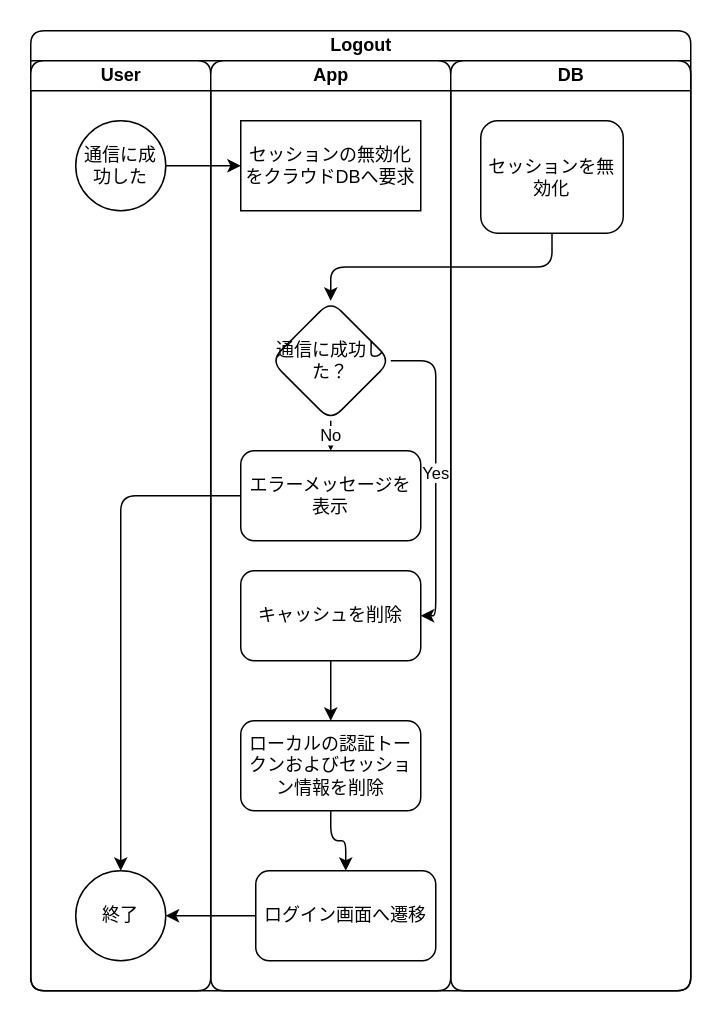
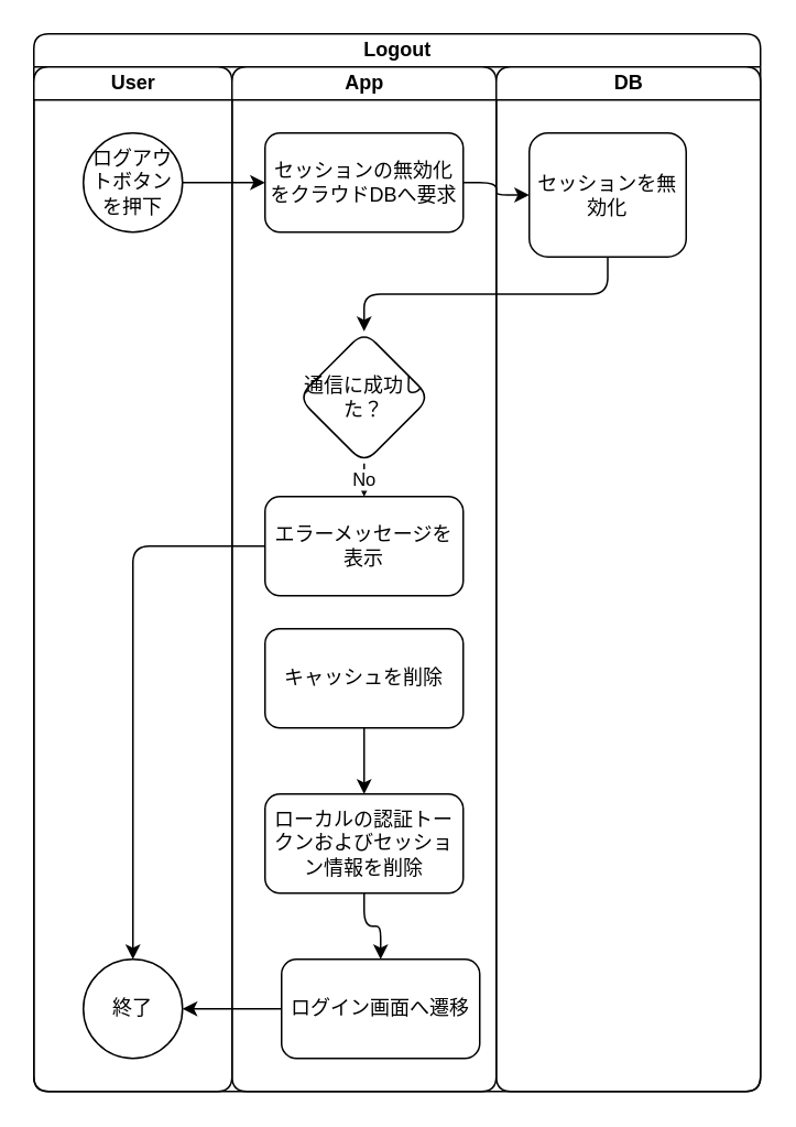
- <mxCell id="4" value="通信に成功した" style="ellipse;whiteSpace=wrap;html=1;rounded=1;" vertex="1" parent="3"><mxGeometry x="30" y="40" width="60" height="60" as="geometry" /></mxCell>
+ <mxCell id="4" value="ログアウトボタンを押下" style="ellipse;whiteSpace=wrap;html=1;rounded=1;" vertex="1" parent="3"><mxGeometry x="30" y="40" width="60" height="60" as="geometry" /></mxCell>
- <mxCell id="7" value="セッションの無効化をクラウドDBへ要求" style="whiteSpace=wrap;html=1;rounded=0;" vertex="1" parent="6"><mxGeometry x="20.0" y="40" width="120" height="60" as="geometry" /></mxCell>
+ <mxCell id="7" value="セッションの無効化をクラウドDBへ要求" style="whiteSpace=wrap;html=1;rounded=1;" vertex="1" parent="6"><mxGeometry x="20.0" y="40" width="120" height="60" as="geometry" /></mxCell>
+ <mxCell id="20" value="" style="edgeStyle=orthogonalEdgeStyle;rounded=1;orthogonalLoop=1;jettySize=auto;html=1;entryX=0;entryY=0.5;entryDx=0;entryDy=0;" edge="1" parent="2" source="7" target="18"><mxGeometry relative="1" as="geometry"><mxPoint x="280.0" y="90" as="targetPoint" /></mxGeometry></mxCell>
- <mxCell id="9" value="Yes" style="edgeStyle=orthogonalEdgeStyle;rounded=1;orthogonalLoop=1;jettySize=auto;html=1;exitX=1;exitY=0.5;exitDx=0;exitDy=0;entryX=1;entryY=0.5;entryDx=0;entryDy=0;" edge="1" parent="6" source="10" target="12"><mxGeometry relative="1" as="geometry"><Array as="points"><mxPoint x="150" y="200" /><mxPoint x="150" y="370" /></Array></mxGeometry></mxCell>
